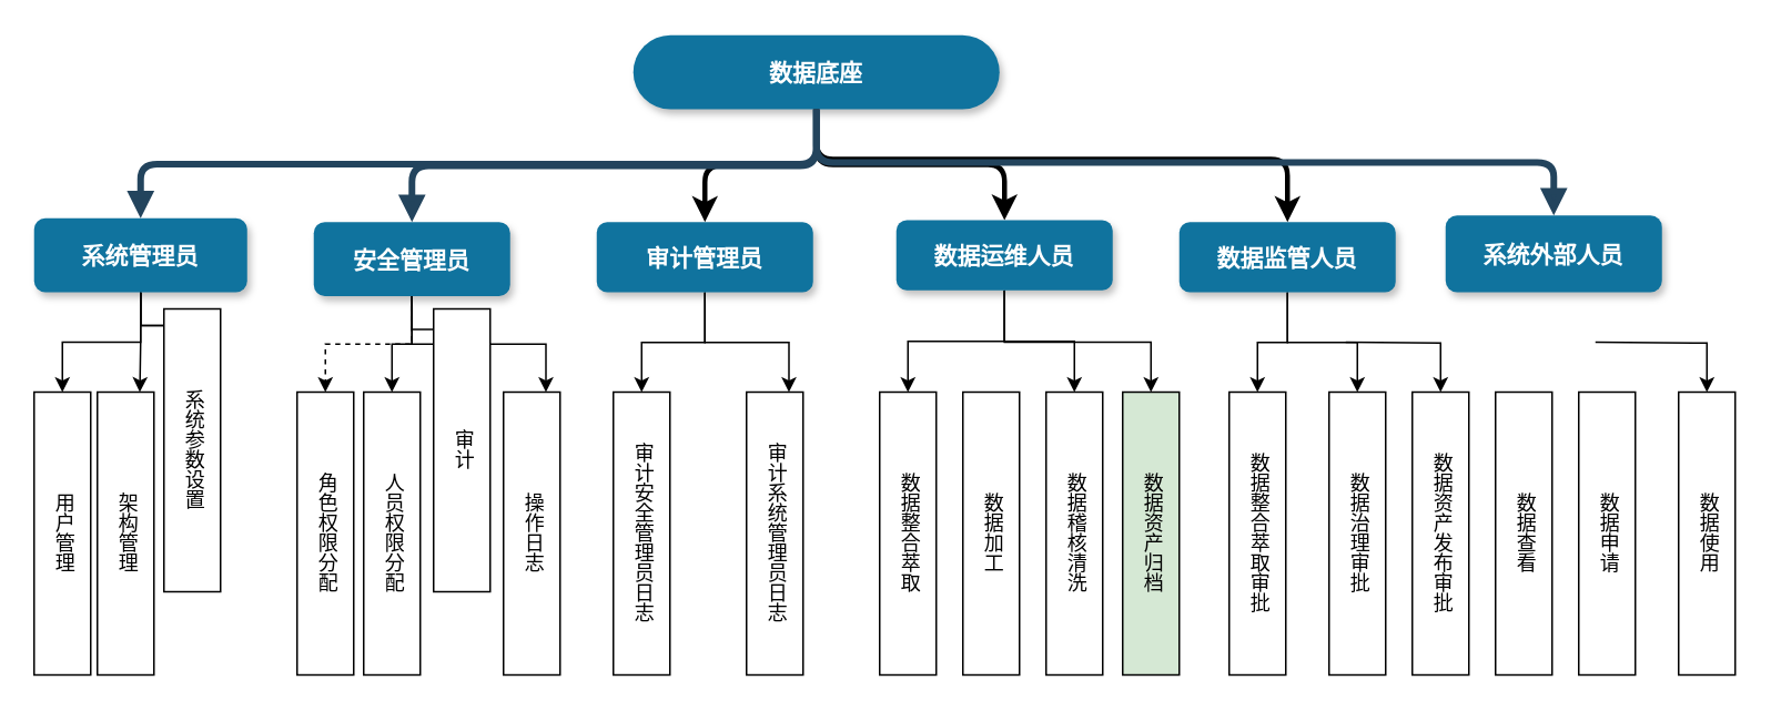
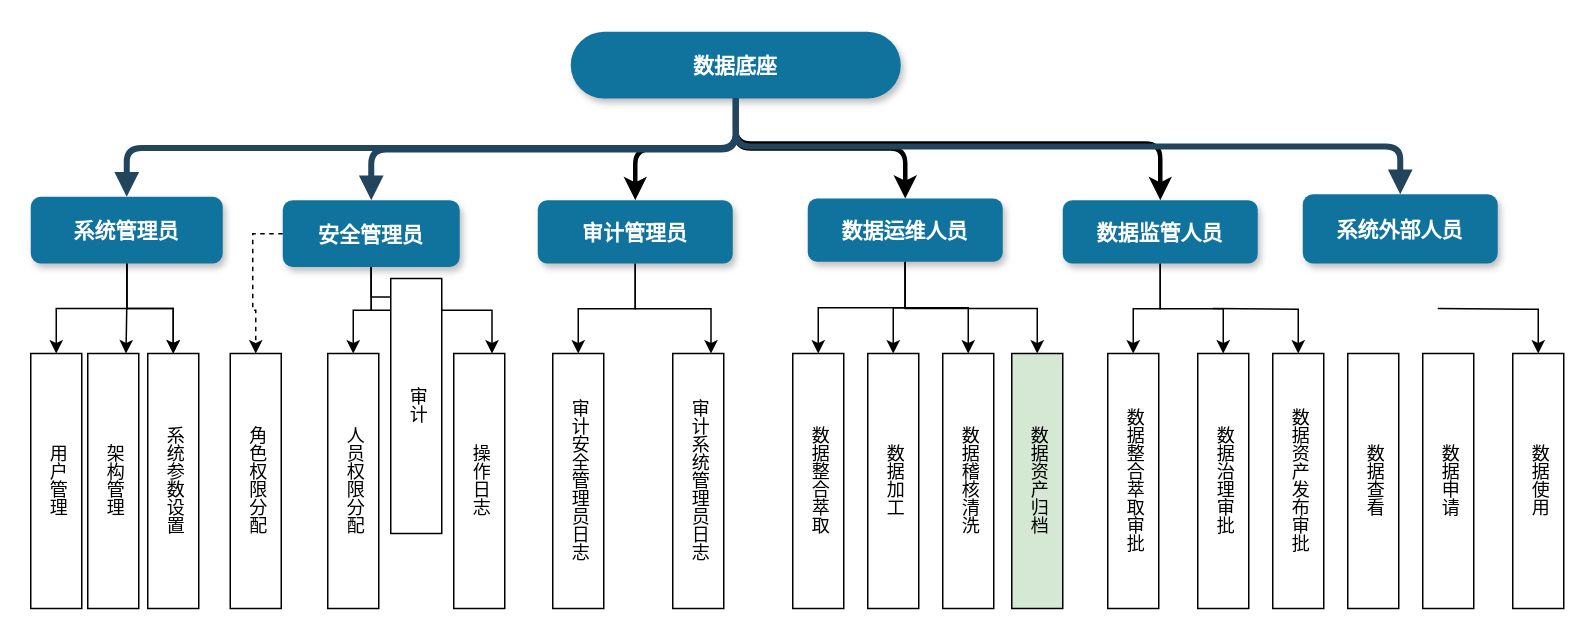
+ <mxCell id="25" style="edgeStyle=orthogonalEdgeStyle;rounded=0;orthogonalLoop=1;jettySize=auto;html=1;entryX=0.5;entryY=0;entryDx=0;entryDy=0;" edge="1" parent="1" source="28" target="43"><mxGeometry relative="1" as="geometry" /></mxCell>
- <mxCell id="35" value="系统参数设置" style="rounded=0;whiteSpace=wrap;html=1;textDirection=vertical-lr;" vertex="1" parent="1"><mxGeometry x="98" y="185" width="34" height="170" as="geometry" /></mxCell>
+ <mxCell id="35" value="系统参数设置" style="rounded=0;whiteSpace=wrap;html=1;textDirection=vertical-lr;" vertex="1" parent="1"><mxGeometry x="98" y="235" width="34" height="170" as="geometry" /></mxCell>
- <mxCell id="36" value="角色权限分配" style="rounded=0;whiteSpace=wrap;html=1;textDirection=vertical-lr;" vertex="1" parent="1"><mxGeometry x="178" y="235" width="34" height="170" as="geometry" /></mxCell>
+ <mxCell id="36" value="角色权限分配" style="rounded=0;whiteSpace=wrap;html=1;textDirection=vertical-lr;" vertex="1" parent="1"><mxGeometry x="153" y="235" width="34" height="170" as="geometry" /></mxCell>
